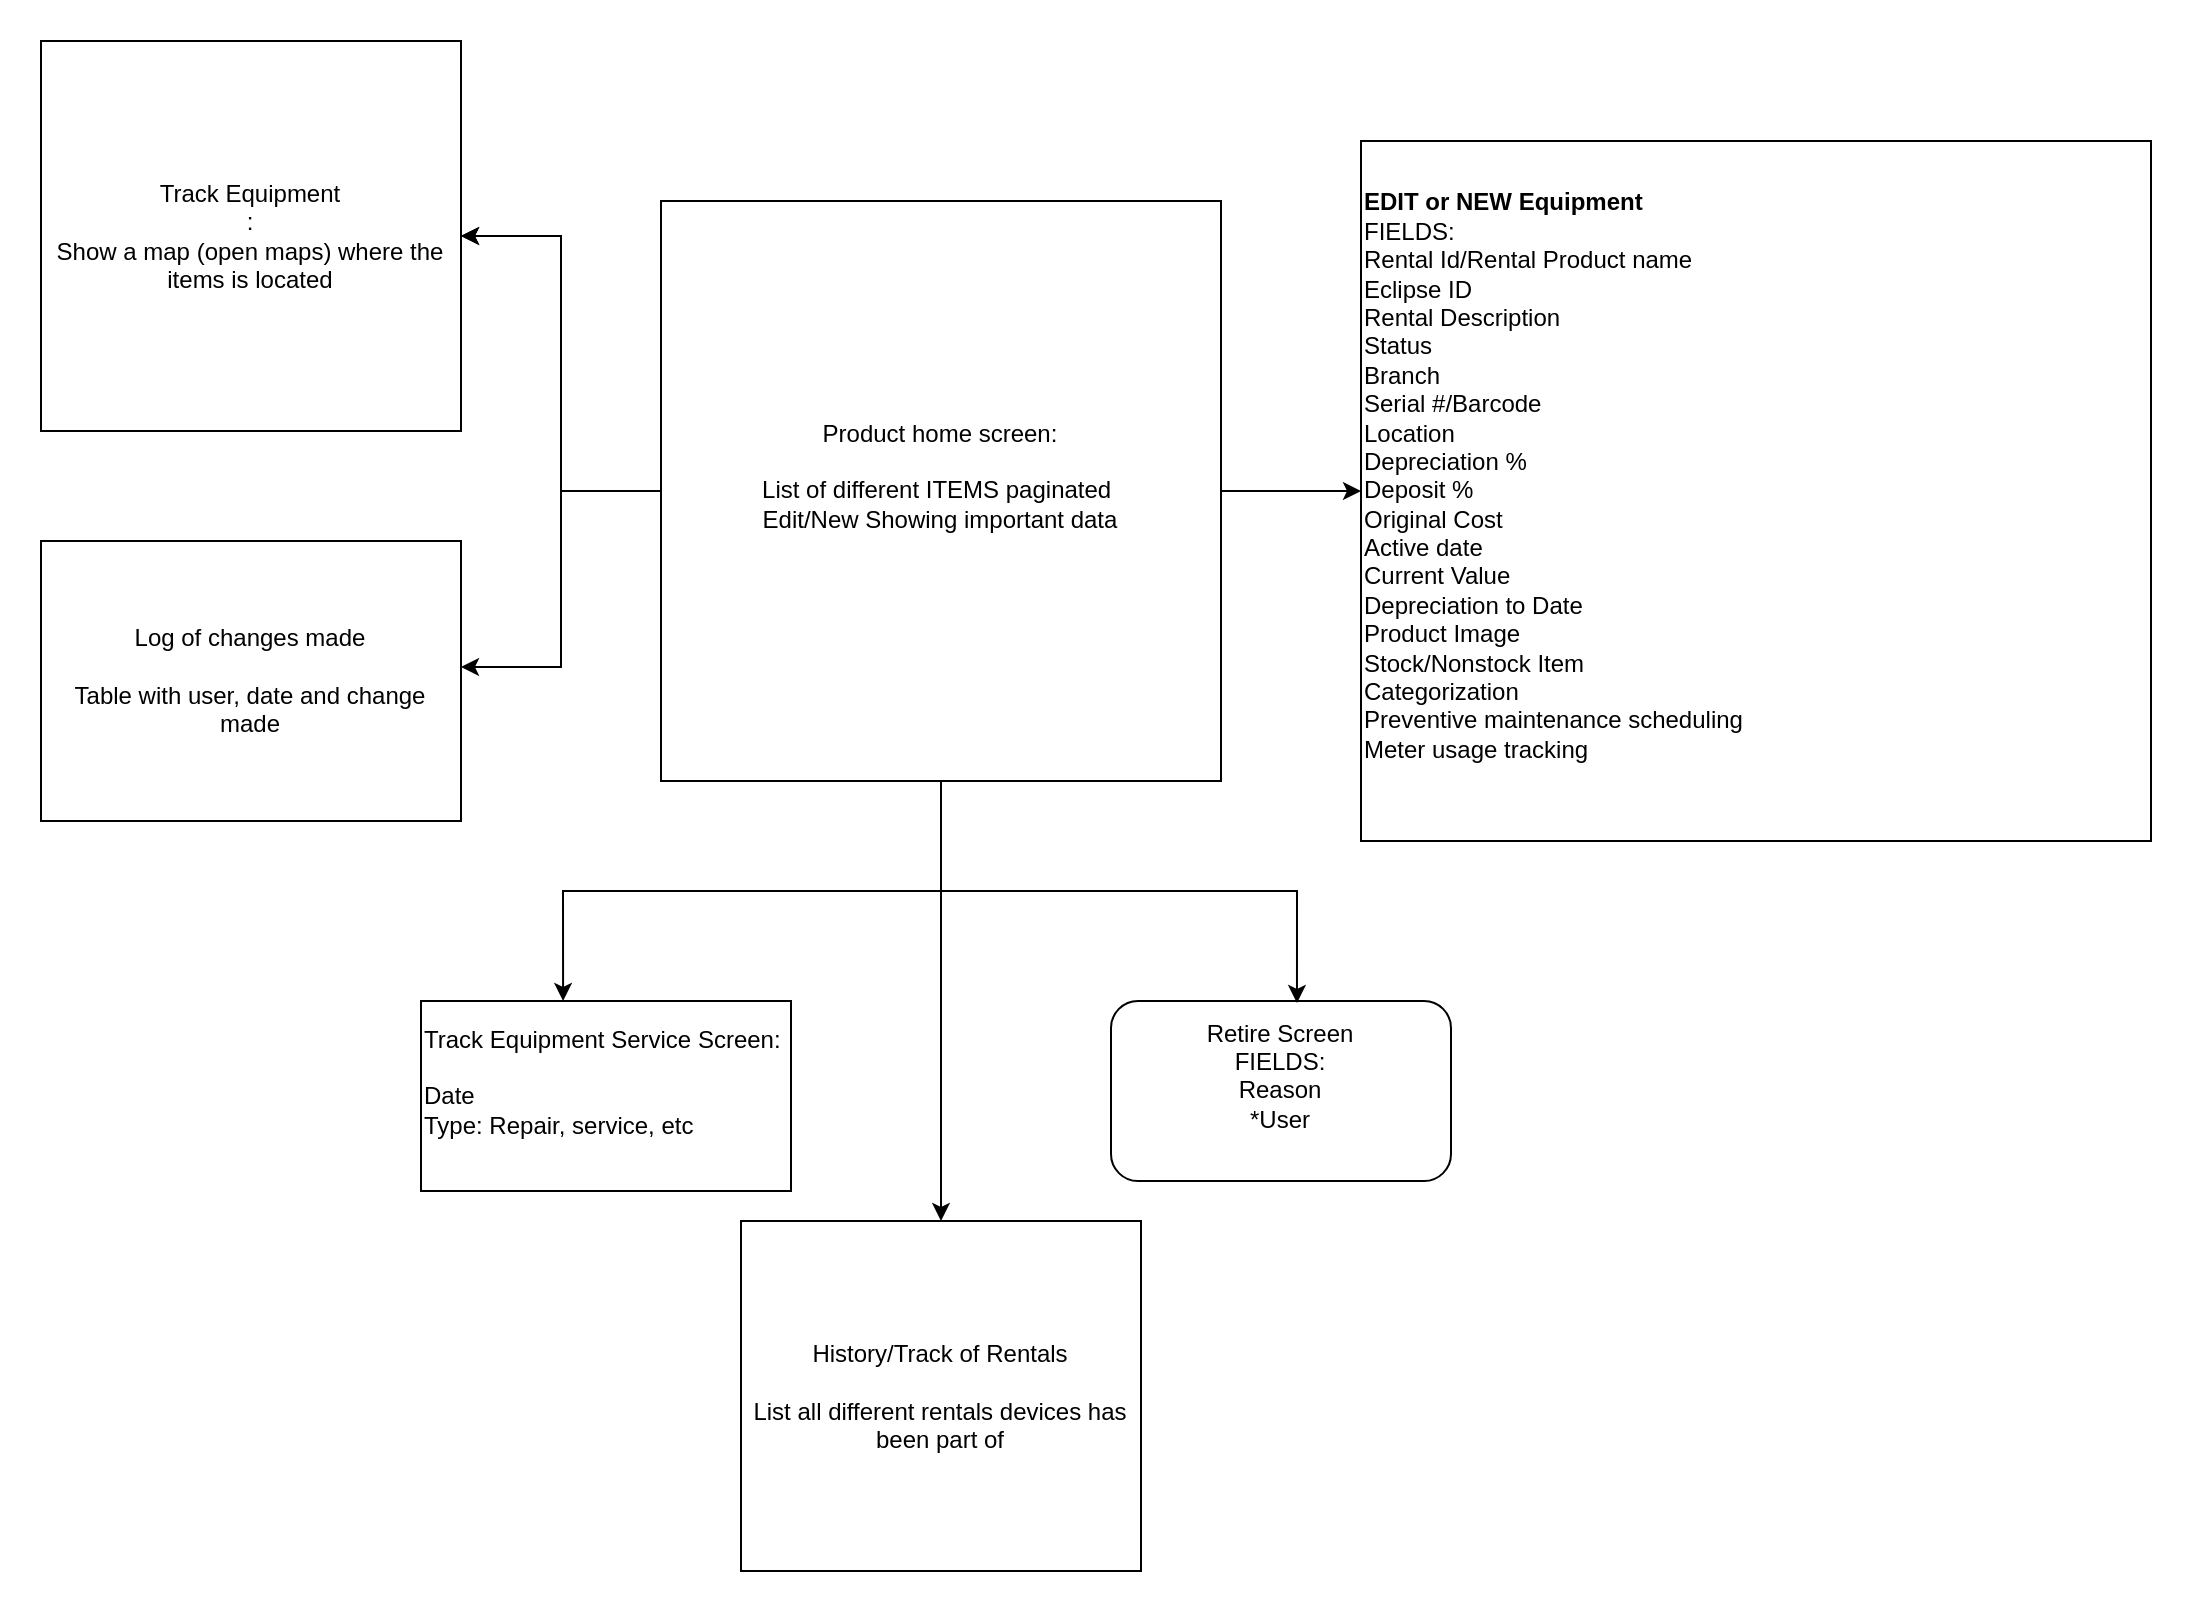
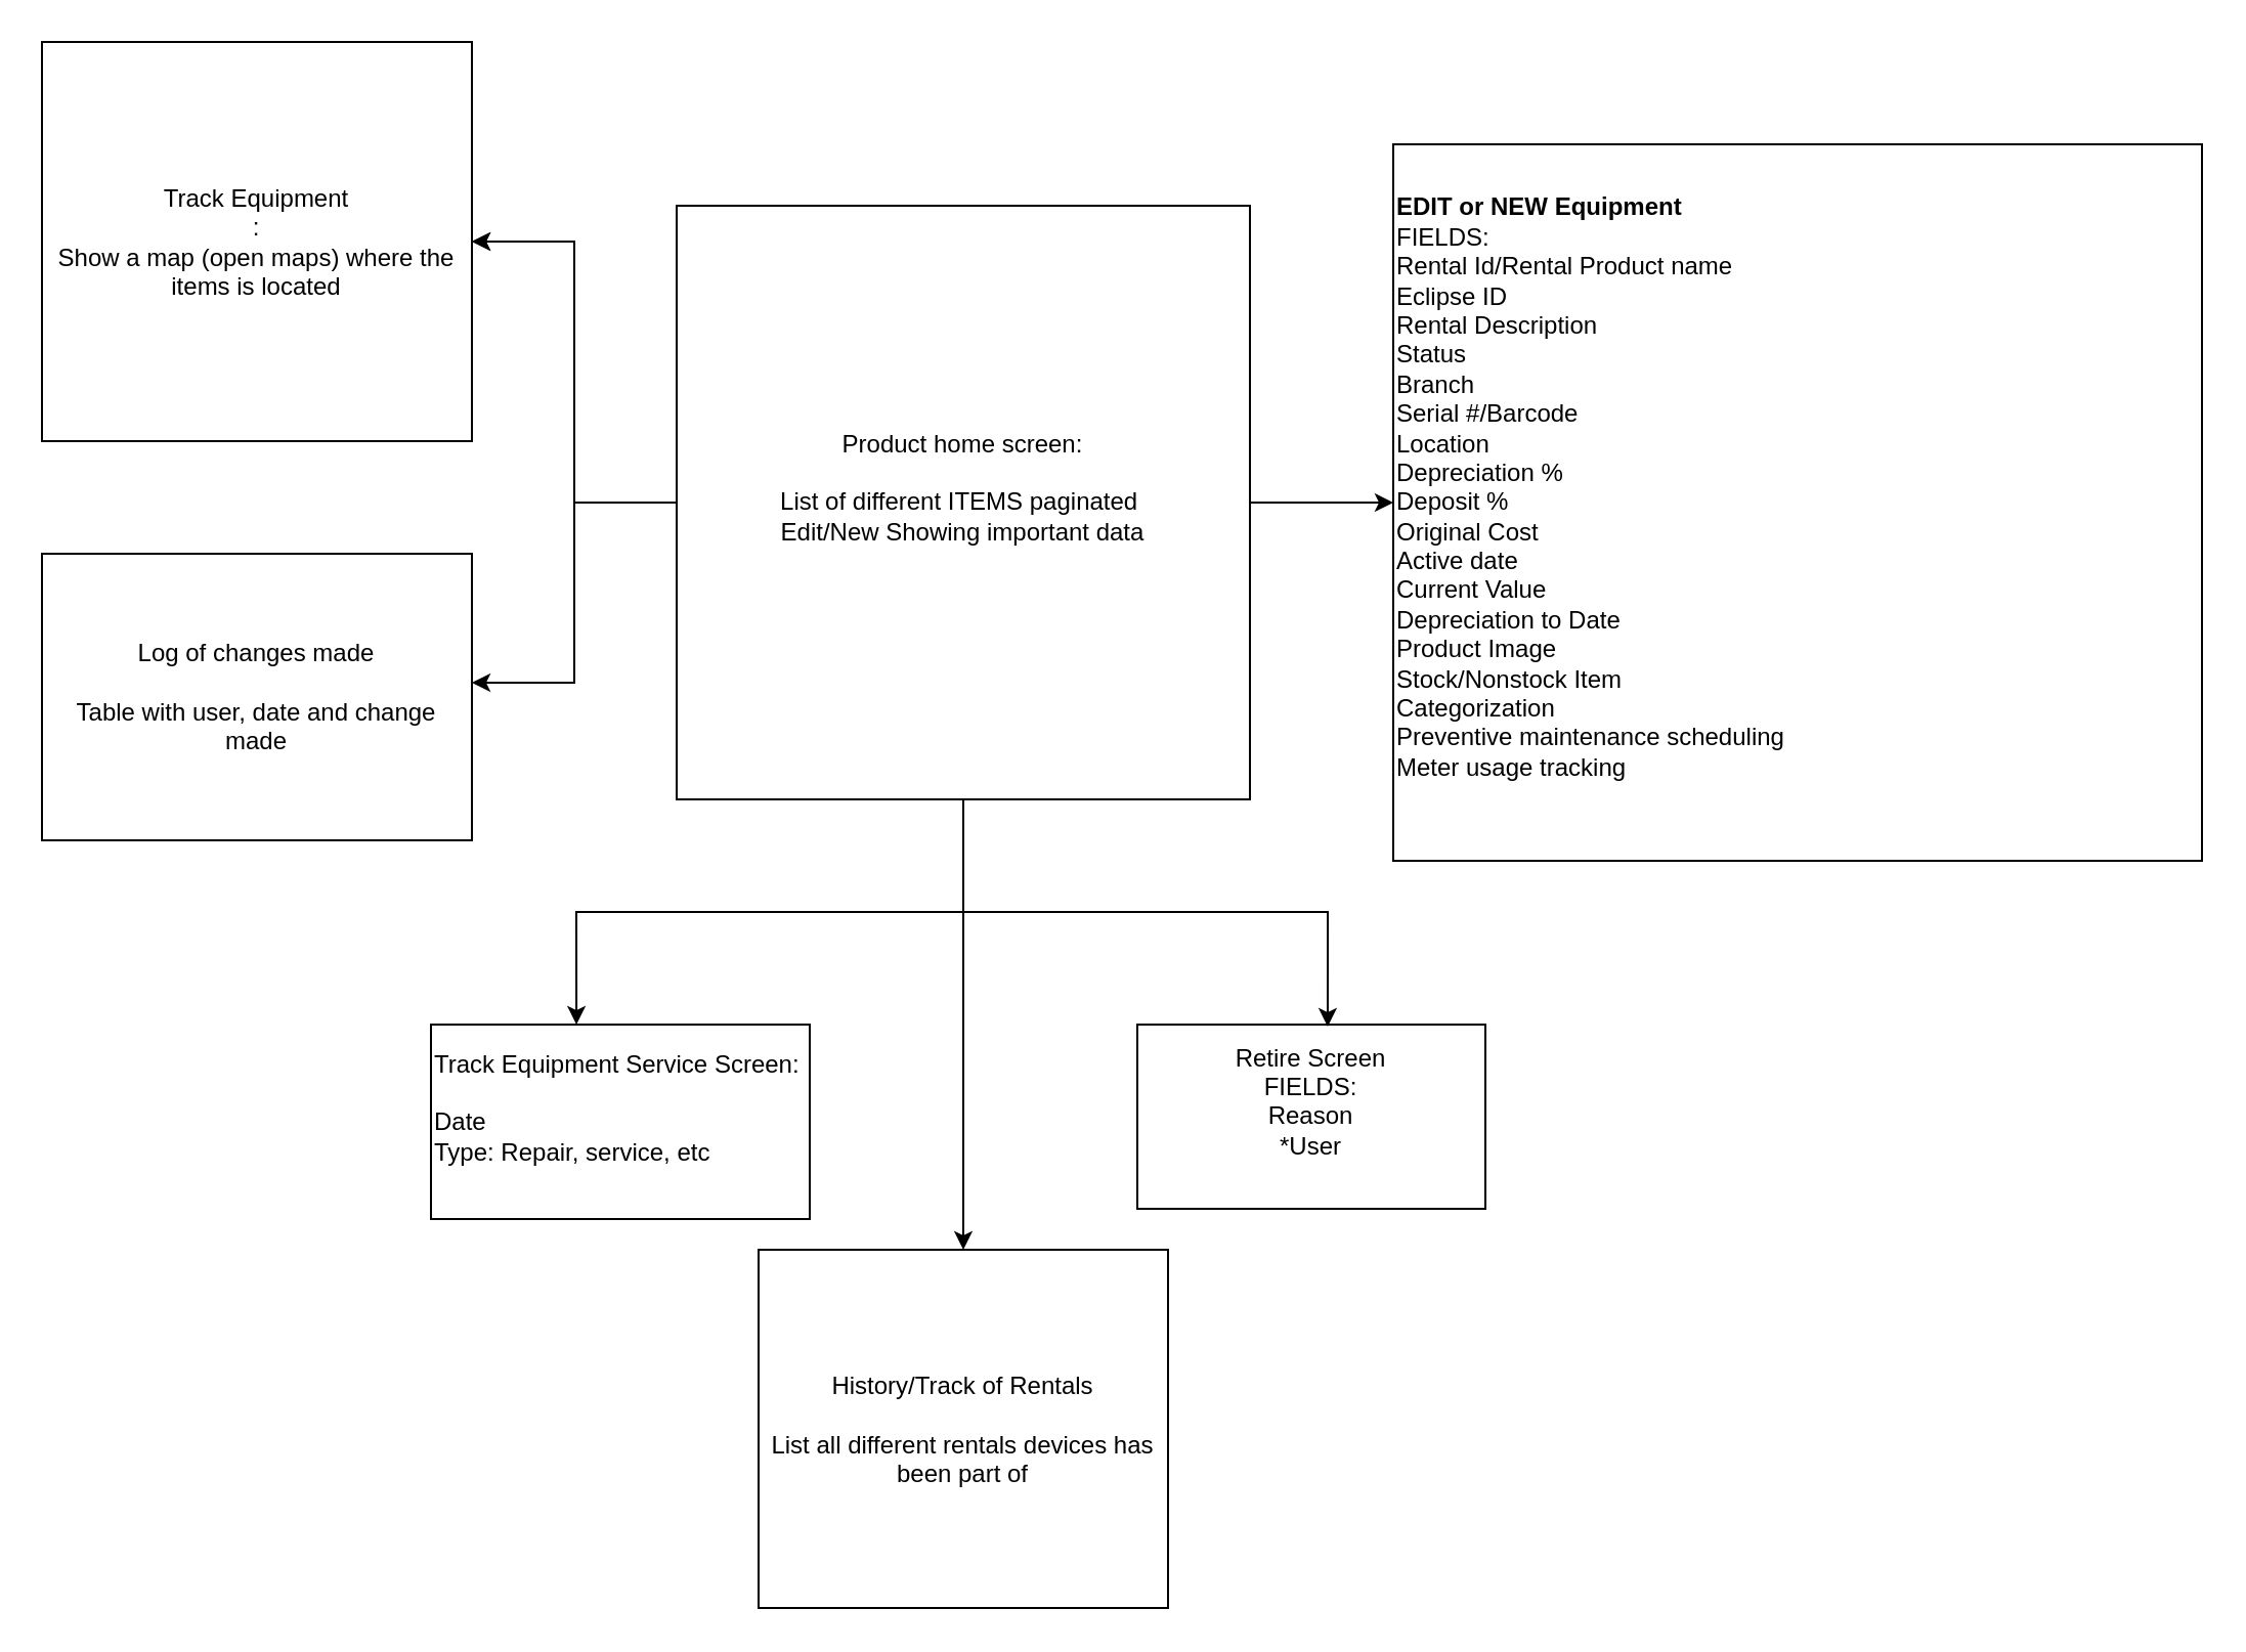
- <mxCell id="3" value="&lt;div&gt;Retire Screen&lt;/div&gt;&lt;div&gt;FIELDS:&lt;/div&gt;&lt;div&gt;Reason&lt;/div&gt;&lt;div&gt;*User&lt;/div&gt;&lt;div&gt;&lt;br&gt;&lt;/div&gt;" style="whiteSpace=wrap;html=1;rounded=1;" vertex="1" parent="1"><mxGeometry x="555" y="500" width="170" height="90" as="geometry" /></mxCell>
+ <mxCell id="3" value="&lt;div&gt;Retire Screen&lt;/div&gt;&lt;div&gt;FIELDS:&lt;/div&gt;&lt;div&gt;Reason&lt;/div&gt;&lt;div&gt;*User&lt;/div&gt;&lt;div&gt;&lt;br&gt;&lt;/div&gt;" style="whiteSpace=wrap;html=1;" vertex="1" parent="1"><mxGeometry x="555" y="500" width="170" height="90" as="geometry" /></mxCell>
